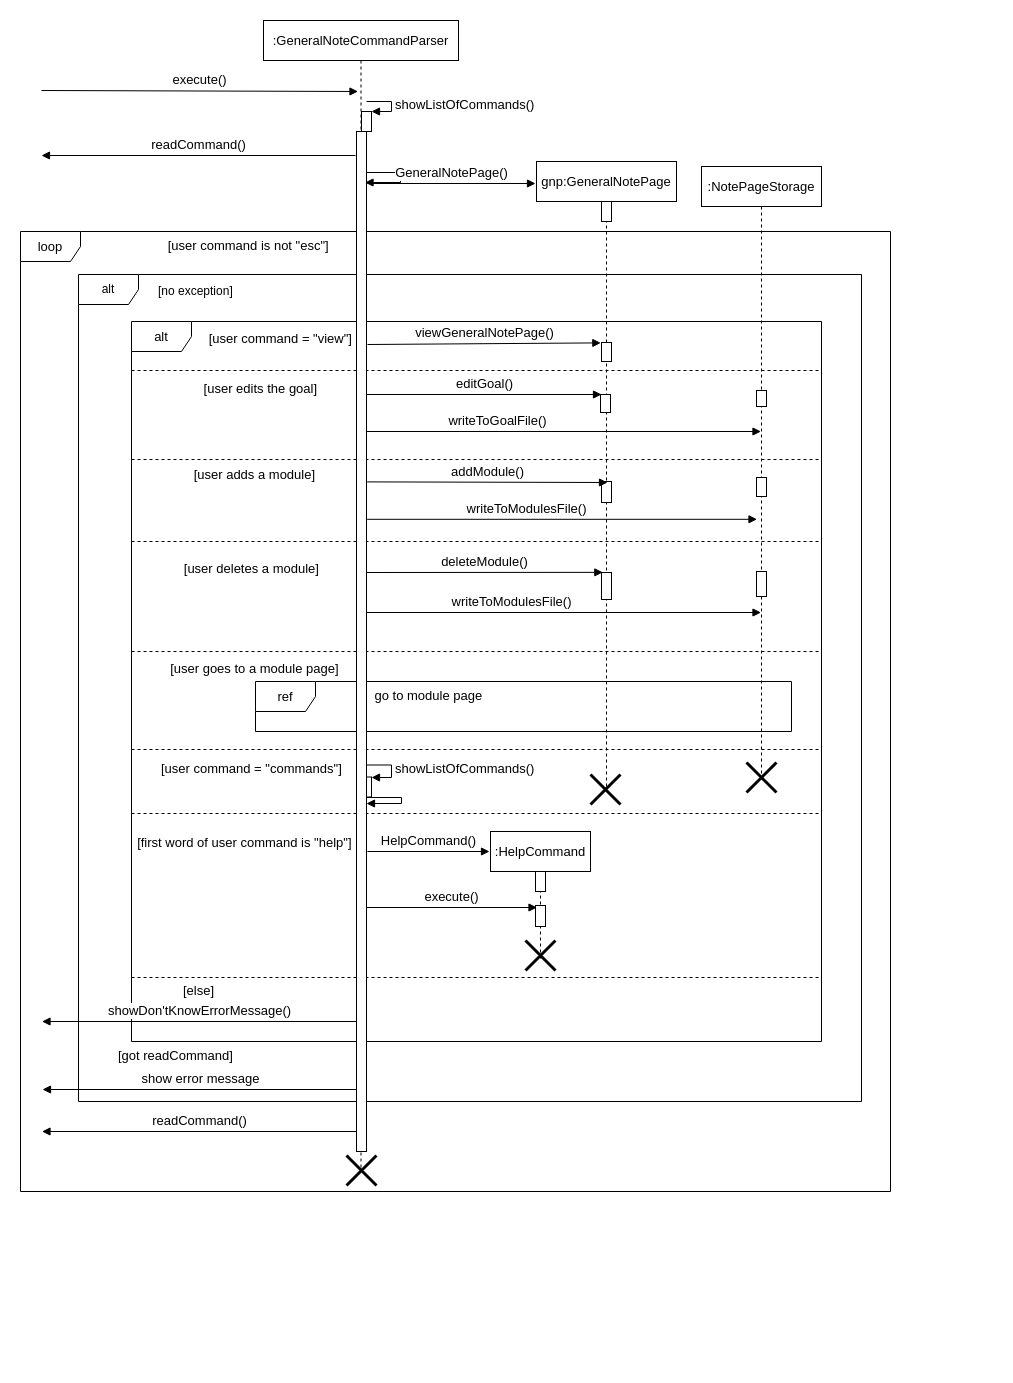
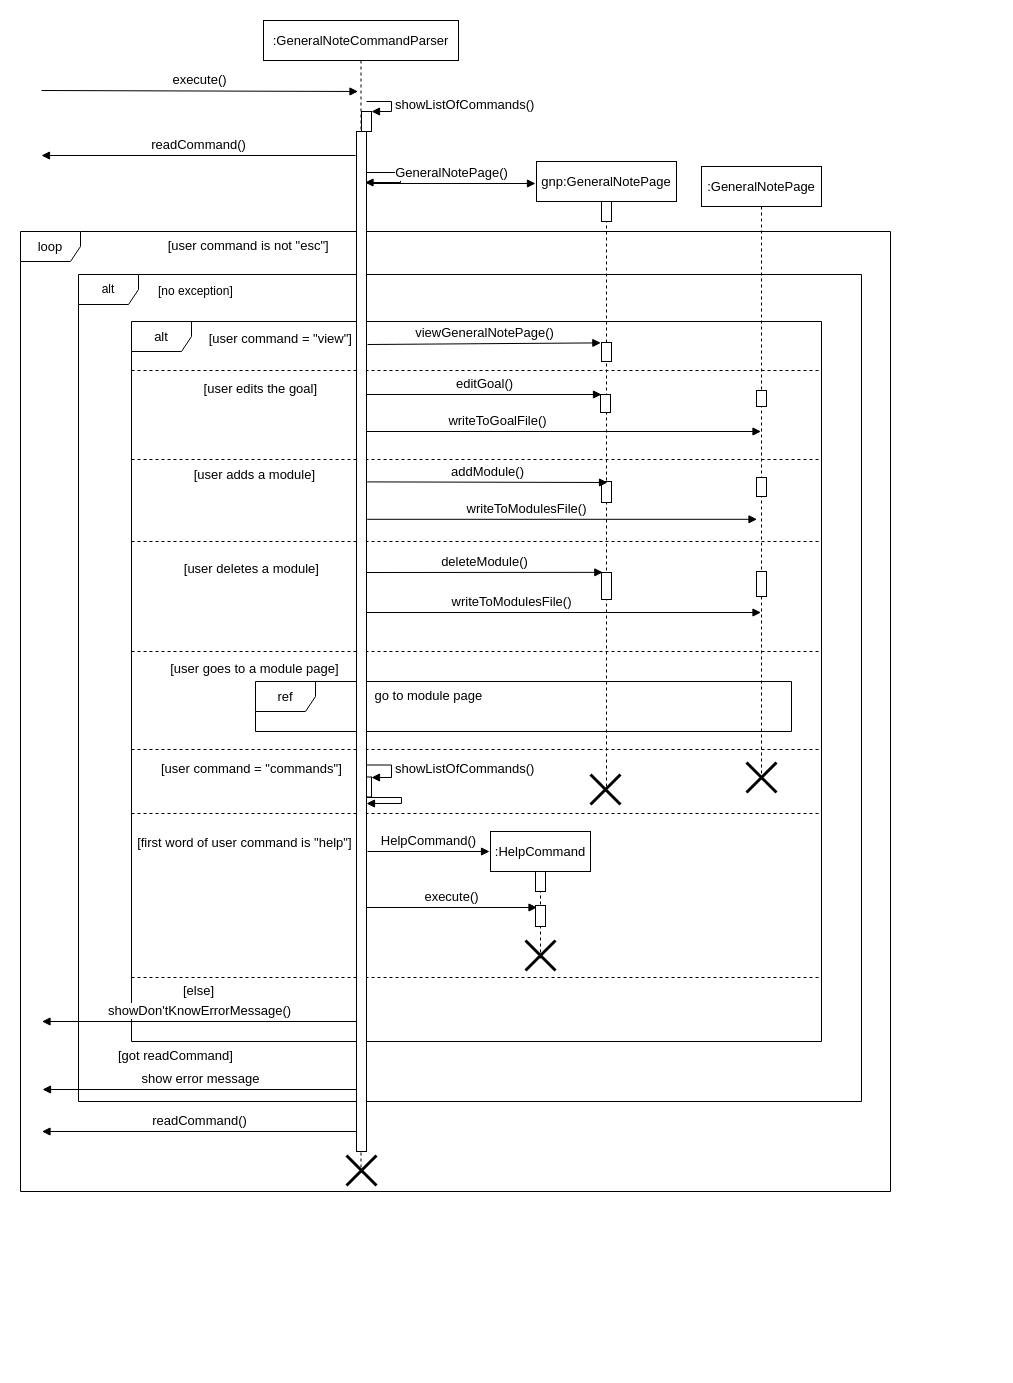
- <mxCell id="57" value=":NotePageStorage" parent="1" vertex="1" style="shape=umlLifeline;perimeter=lifelinePerimeter;whiteSpace=wrap;html=1;container=1;collapsible=0;recursiveResize=0;outlineConnect=0;fontSize=13;"><mxGeometry as="geometry" width="120" height="615" x="701" y="166" /></mxCell>
+ <mxCell id="57" value=":GeneralNotePage" parent="1" vertex="1" style="shape=umlLifeline;perimeter=lifelinePerimeter;whiteSpace=wrap;html=1;container=1;collapsible=0;recursiveResize=0;outlineConnect=0;fontSize=13;"><mxGeometry as="geometry" width="120" height="615" x="701" y="166" /></mxCell>
